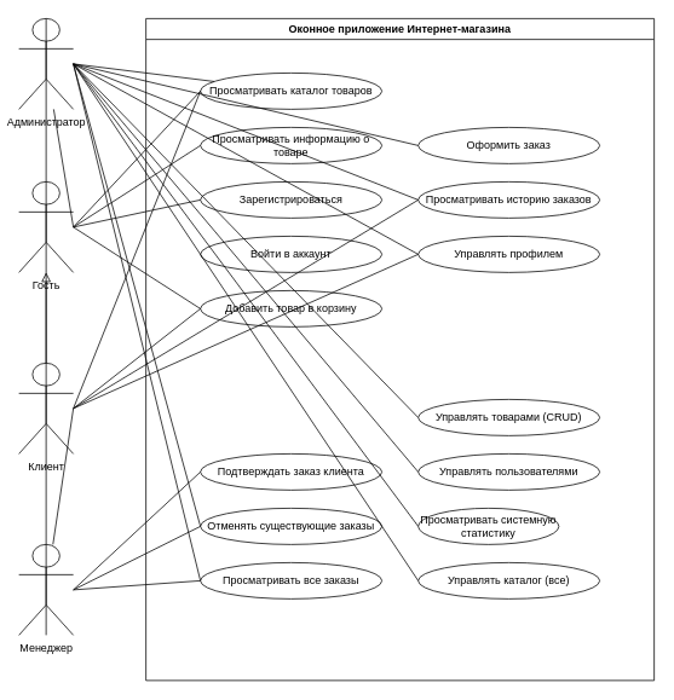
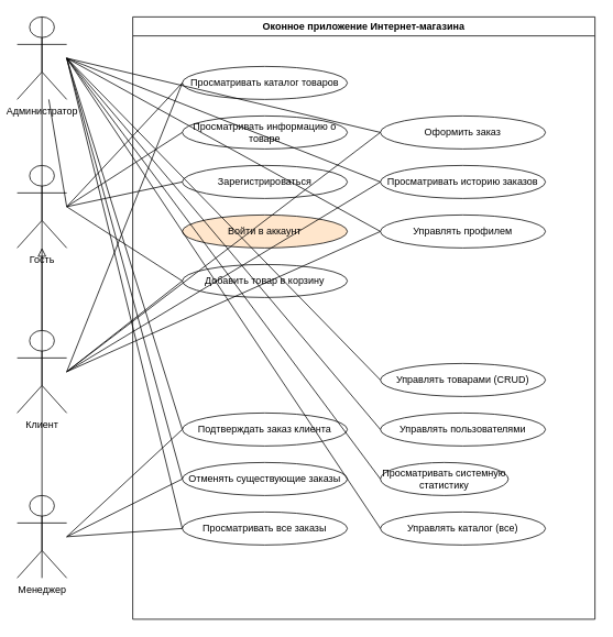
- <mxCell id="41" value="" style="endArrow=plain;html=1;rounded=0;exitX=1;exitY=0.5;" edge="1" parent="1" source="5" target="7"><mxGeometry width="50" height="50" relative="1" as="geometry"><mxPoint x="160" y="200" as="sourcePoint" /><mxPoint x="210" y="150" as="targetPoint" /></mxGeometry></mxCell>
+ <mxCell id="41" value="" style="endArrow=plain;html=1;rounded=0;entryX=0;entryY=0.5;exitX=1;exitY=0.5;" edge="1" parent="1" source="5" target="15"><mxGeometry width="50" height="50" relative="1" as="geometry"><mxPoint x="160" y="200" as="sourcePoint" /><mxPoint x="210" y="150" as="targetPoint" /></mxGeometry></mxCell>
- <mxCell id="10" value="Войти в аккаунт" style="ellipse;whiteSpace=wrap;html=1;" vertex="1" parent="6"><mxGeometry x="60" y="240" width="200" height="40" as="geometry" /></mxCell>
+ <mxCell id="10" value="Войти в аккаунт" style="ellipse;whiteSpace=wrap;html=1;fillColor=#ffe6cc;" vertex="1" parent="6"><mxGeometry x="60" y="240" width="200" height="40" as="geometry" /></mxCell>
- <mxCell id="29" value="" style="endArrow=plain;html=1;rounded=0;exitX=1;exitY=0.5;" edge="1" parent="1" source="3" target="4"><mxGeometry width="50" height="50" relative="1" as="geometry"><mxPoint x="160" y="200" as="sourcePoint" /><mxPoint x="210" y="150" as="targetPoint" /></mxGeometry></mxCell>
+ <mxCell id="29" value="" style="endArrow=plain;html=1;rounded=0;entryX=0;entryY=0.5;exitX=1;exitY=0.5;" edge="1" parent="1" source="3" target="12"><mxGeometry width="50" height="50" relative="1" as="geometry"><mxPoint x="160" y="200" as="sourcePoint" /><mxPoint x="210" y="150" as="targetPoint" /></mxGeometry></mxCell>
